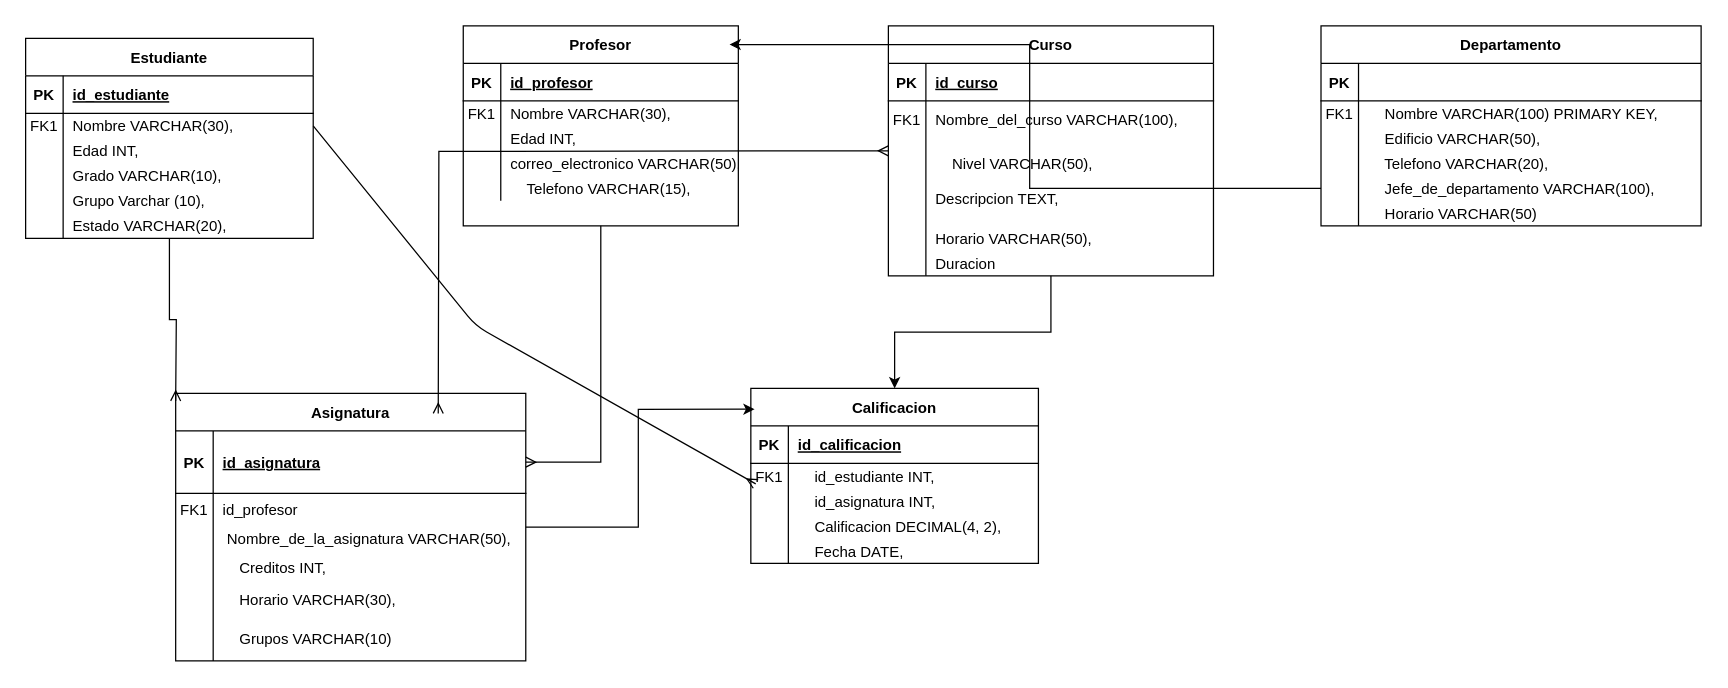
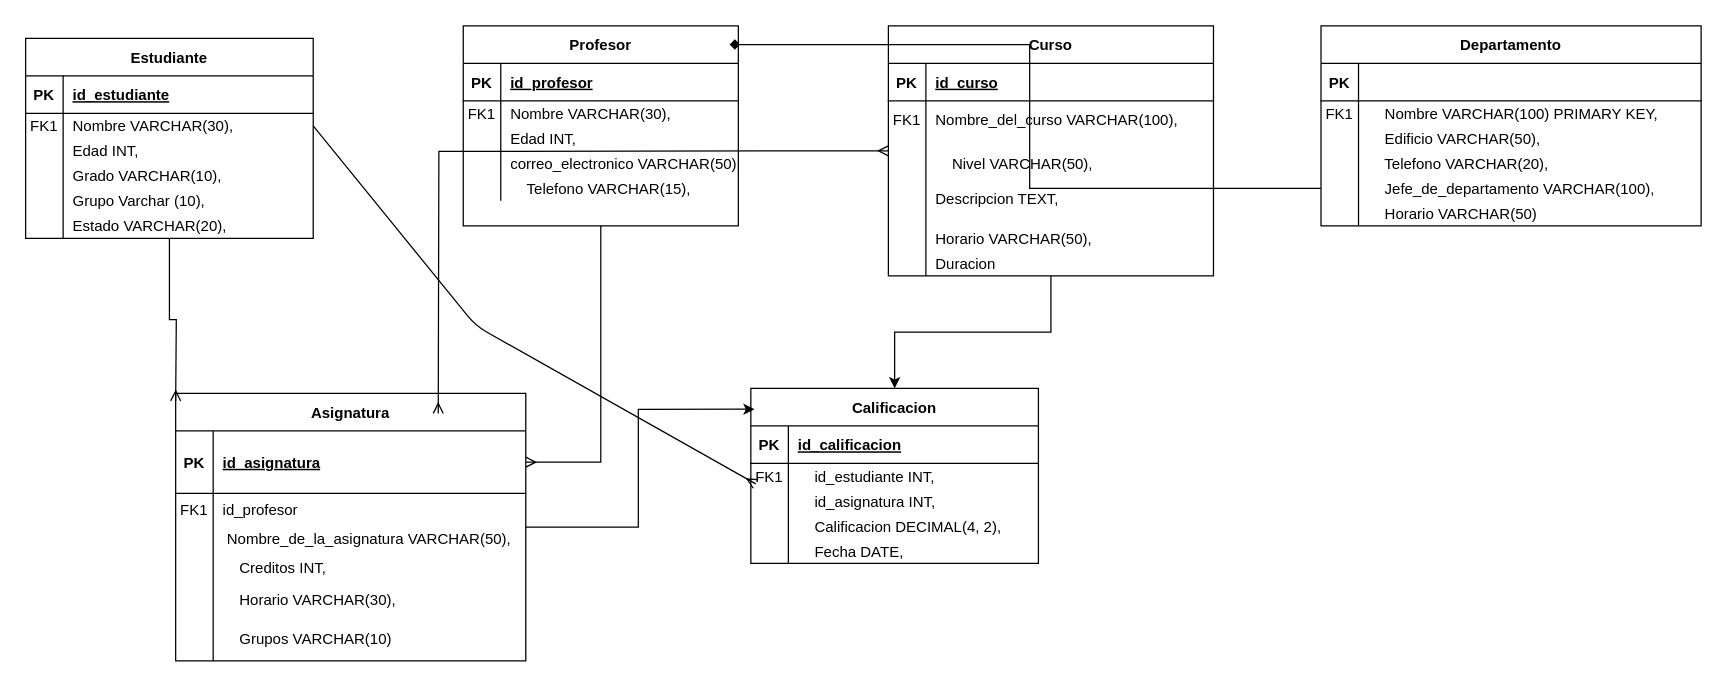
- <mxCell id="115" style="edgeStyle=orthogonalEdgeStyle;rounded=0;orthogonalLoop=1;jettySize=auto;html=1;entryX=0.968;entryY=0.094;entryDx=0;entryDy=0;entryPerimeter=0;" parent="1" source="95" target="22" edge="1"><mxGeometry relative="1" as="geometry"><Array as="points"><mxPoint x="823" y="150" /><mxPoint x="823" y="35" /></Array></mxGeometry></mxCell>
+ <mxCell id="115" style="edgeStyle=orthogonalEdgeStyle;rounded=0;orthogonalLoop=1;jettySize=auto;html=1;entryX=0.968;entryY=0.094;entryDx=0;entryDy=0;entryPerimeter=0;endArrow=diamond;" parent="1" source="95" target="22" edge="1"><mxGeometry relative="1" as="geometry"><Array as="points"><mxPoint x="823" y="150" /><mxPoint x="823" y="35" /></Array></mxGeometry></mxCell>
